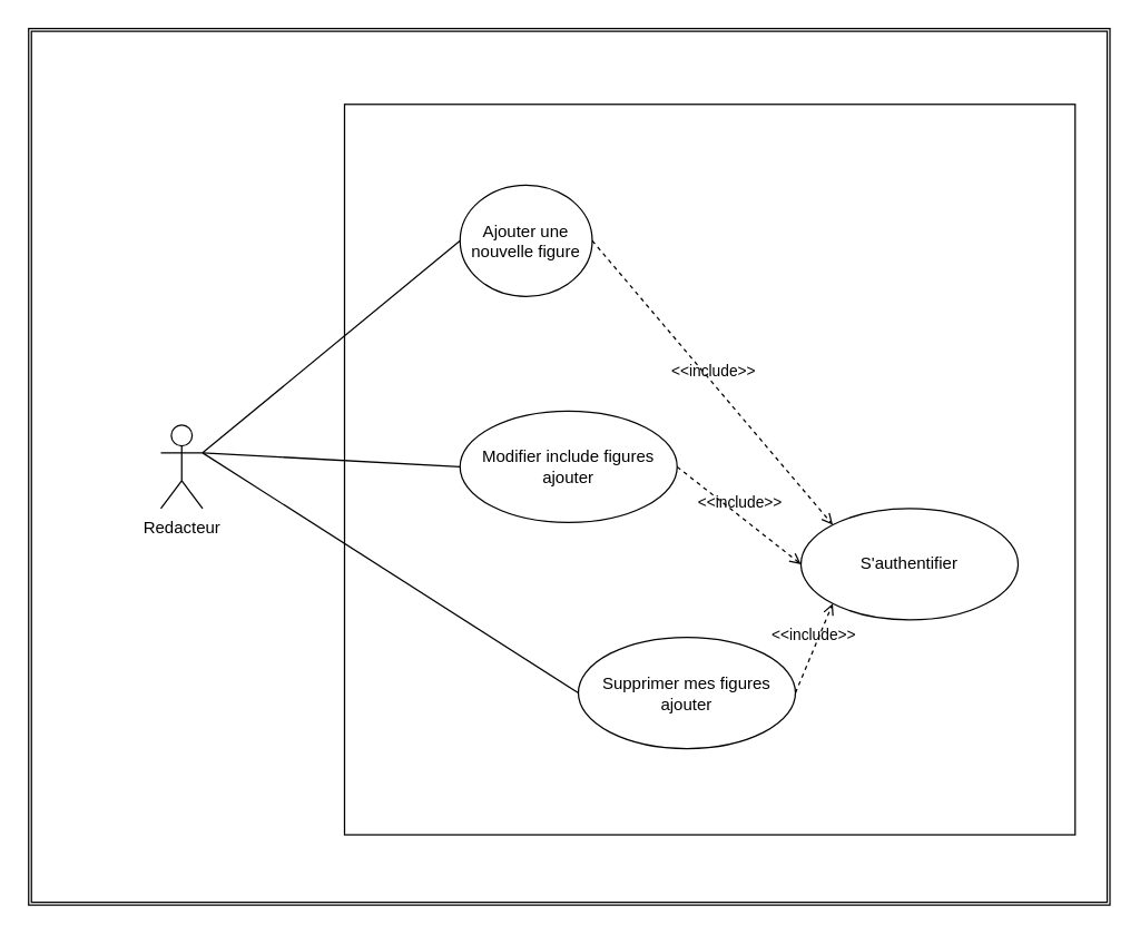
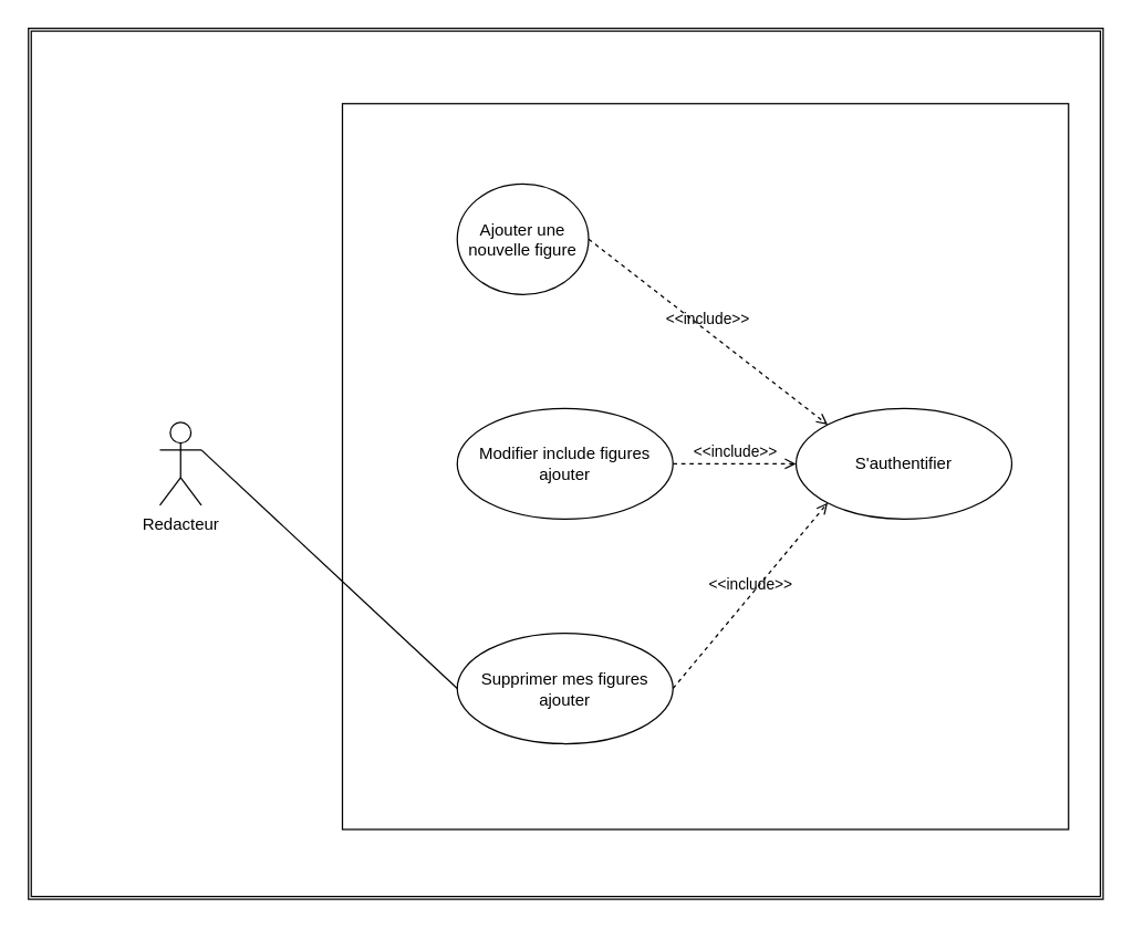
- <mxCell id="8" value="" style="endArrow=none;html=1;exitX=1;exitY=0.333;exitDx=0;exitDy=0;exitPerimeter=0;entryX=0;entryY=0.5;entryDx=0;entryDy=0;" edge="1" parent="1" source="3" target="5"><mxGeometry width="50" height="50" relative="1" as="geometry"><mxPoint x="-195" y="380" as="sourcePoint" /><mxPoint x="-145" y="330" as="targetPoint" /></mxGeometry></mxCell>
- <mxCell id="9" value="" style="endArrow=none;html=1;exitX=1;exitY=0.333;exitDx=0;exitDy=0;exitPerimeter=0;entryX=0;entryY=0.5;entryDx=0;entryDy=0;" edge="1" parent="1" source="3" target="6"><mxGeometry width="50" height="50" relative="1" as="geometry"><mxPoint x="155" y="335" as="sourcePoint" /><mxPoint x="460" y="183" as="targetPoint" /></mxGeometry></mxCell>
- <mxCell id="11" value="S'authentifier" style="ellipse;whiteSpace=wrap;html=1;fillColor=#FFFFFF;" vertex="1" parent="1"><mxGeometry x="575" y="365" width="156" height="80" as="geometry" /></mxCell>
+ <mxCell id="11" value="S'authentifier" style="ellipse;whiteSpace=wrap;html=1;fillColor=#FFFFFF;" vertex="1" parent="1"><mxGeometry x="575" y="295" width="156" height="80" as="geometry" /></mxCell>
- <mxCell id="7" value="Supprimer mes figures ajouter" style="ellipse;whiteSpace=wrap;html=1;fillColor=#FFFFFF;" vertex="1" parent="1"><mxGeometry x="415" y="457.5" width="156" height="80" as="geometry" /></mxCell>
+ <mxCell id="7" value="Supprimer mes figures ajouter" style="ellipse;whiteSpace=wrap;html=1;fillColor=#FFFFFF;" vertex="1" parent="1"><mxGeometry x="330" y="457.5" width="156" height="80" as="geometry" /></mxCell>
